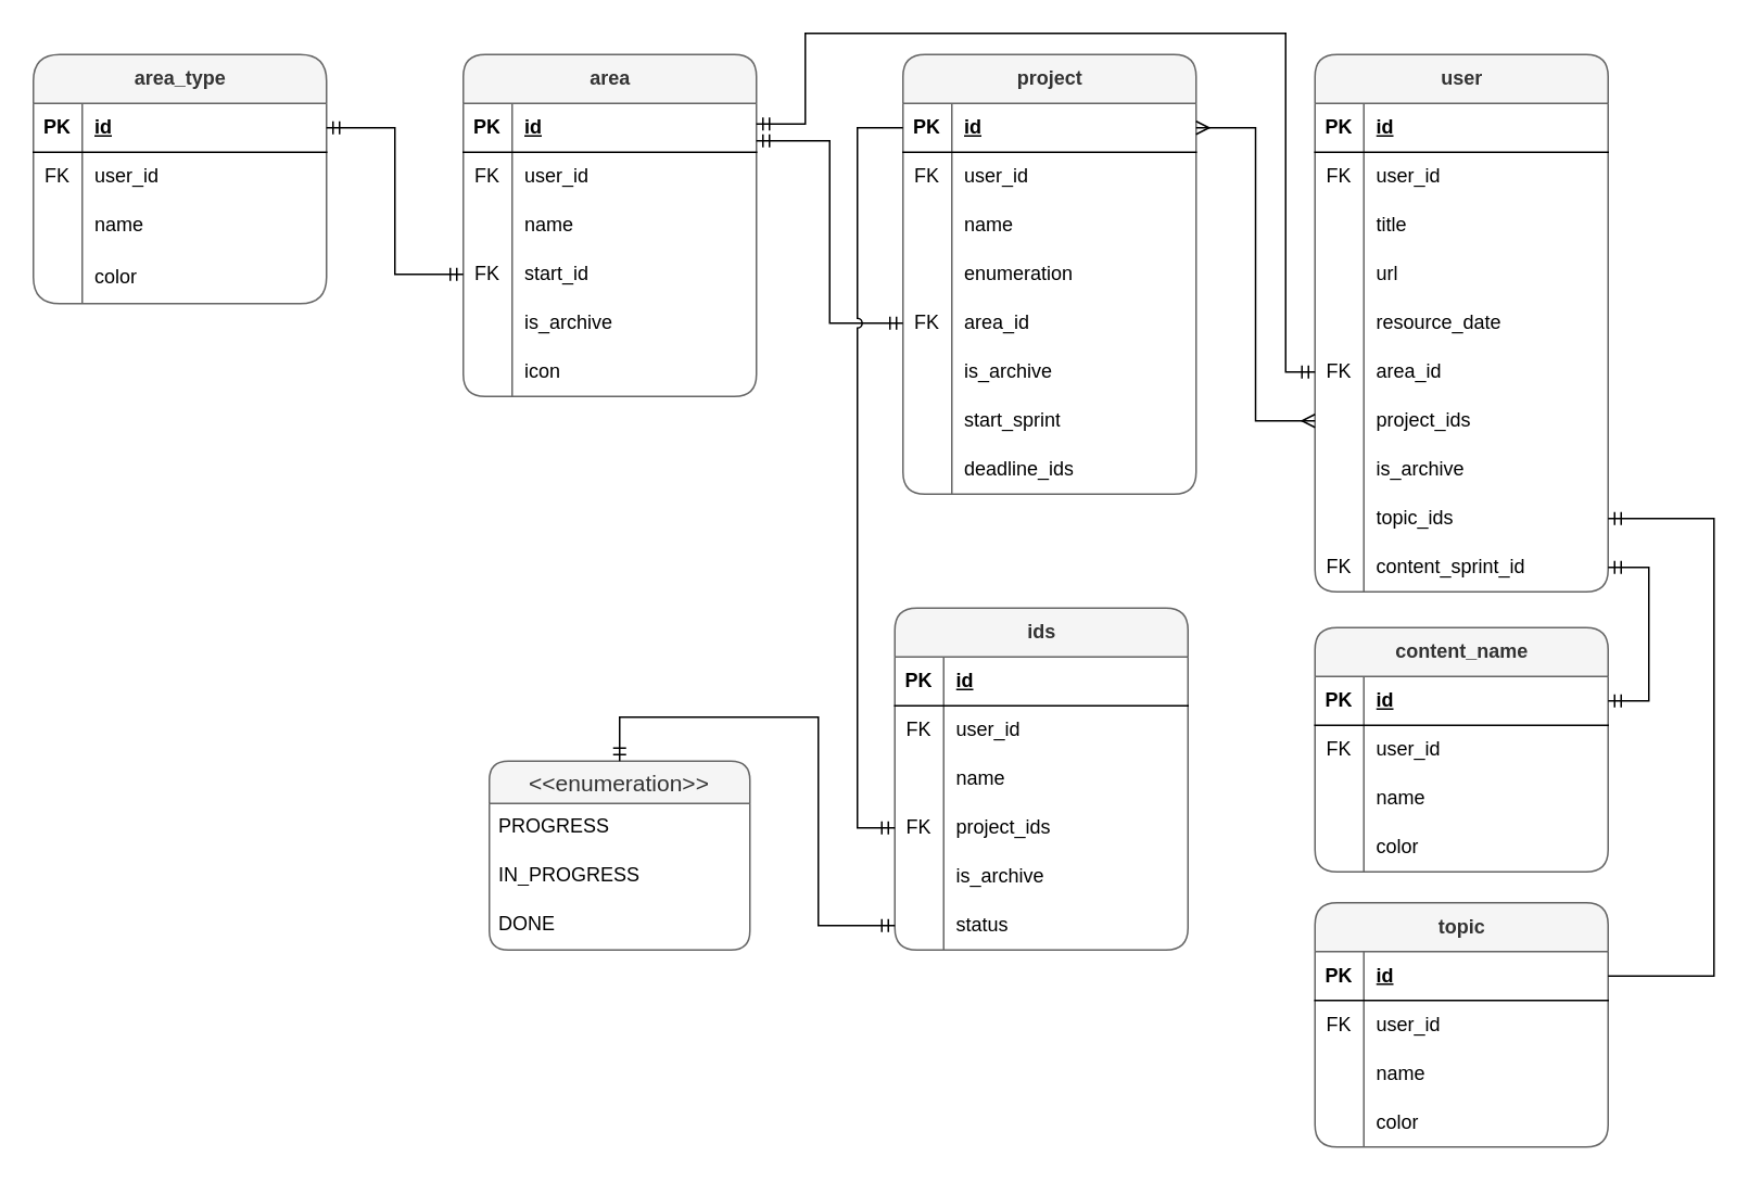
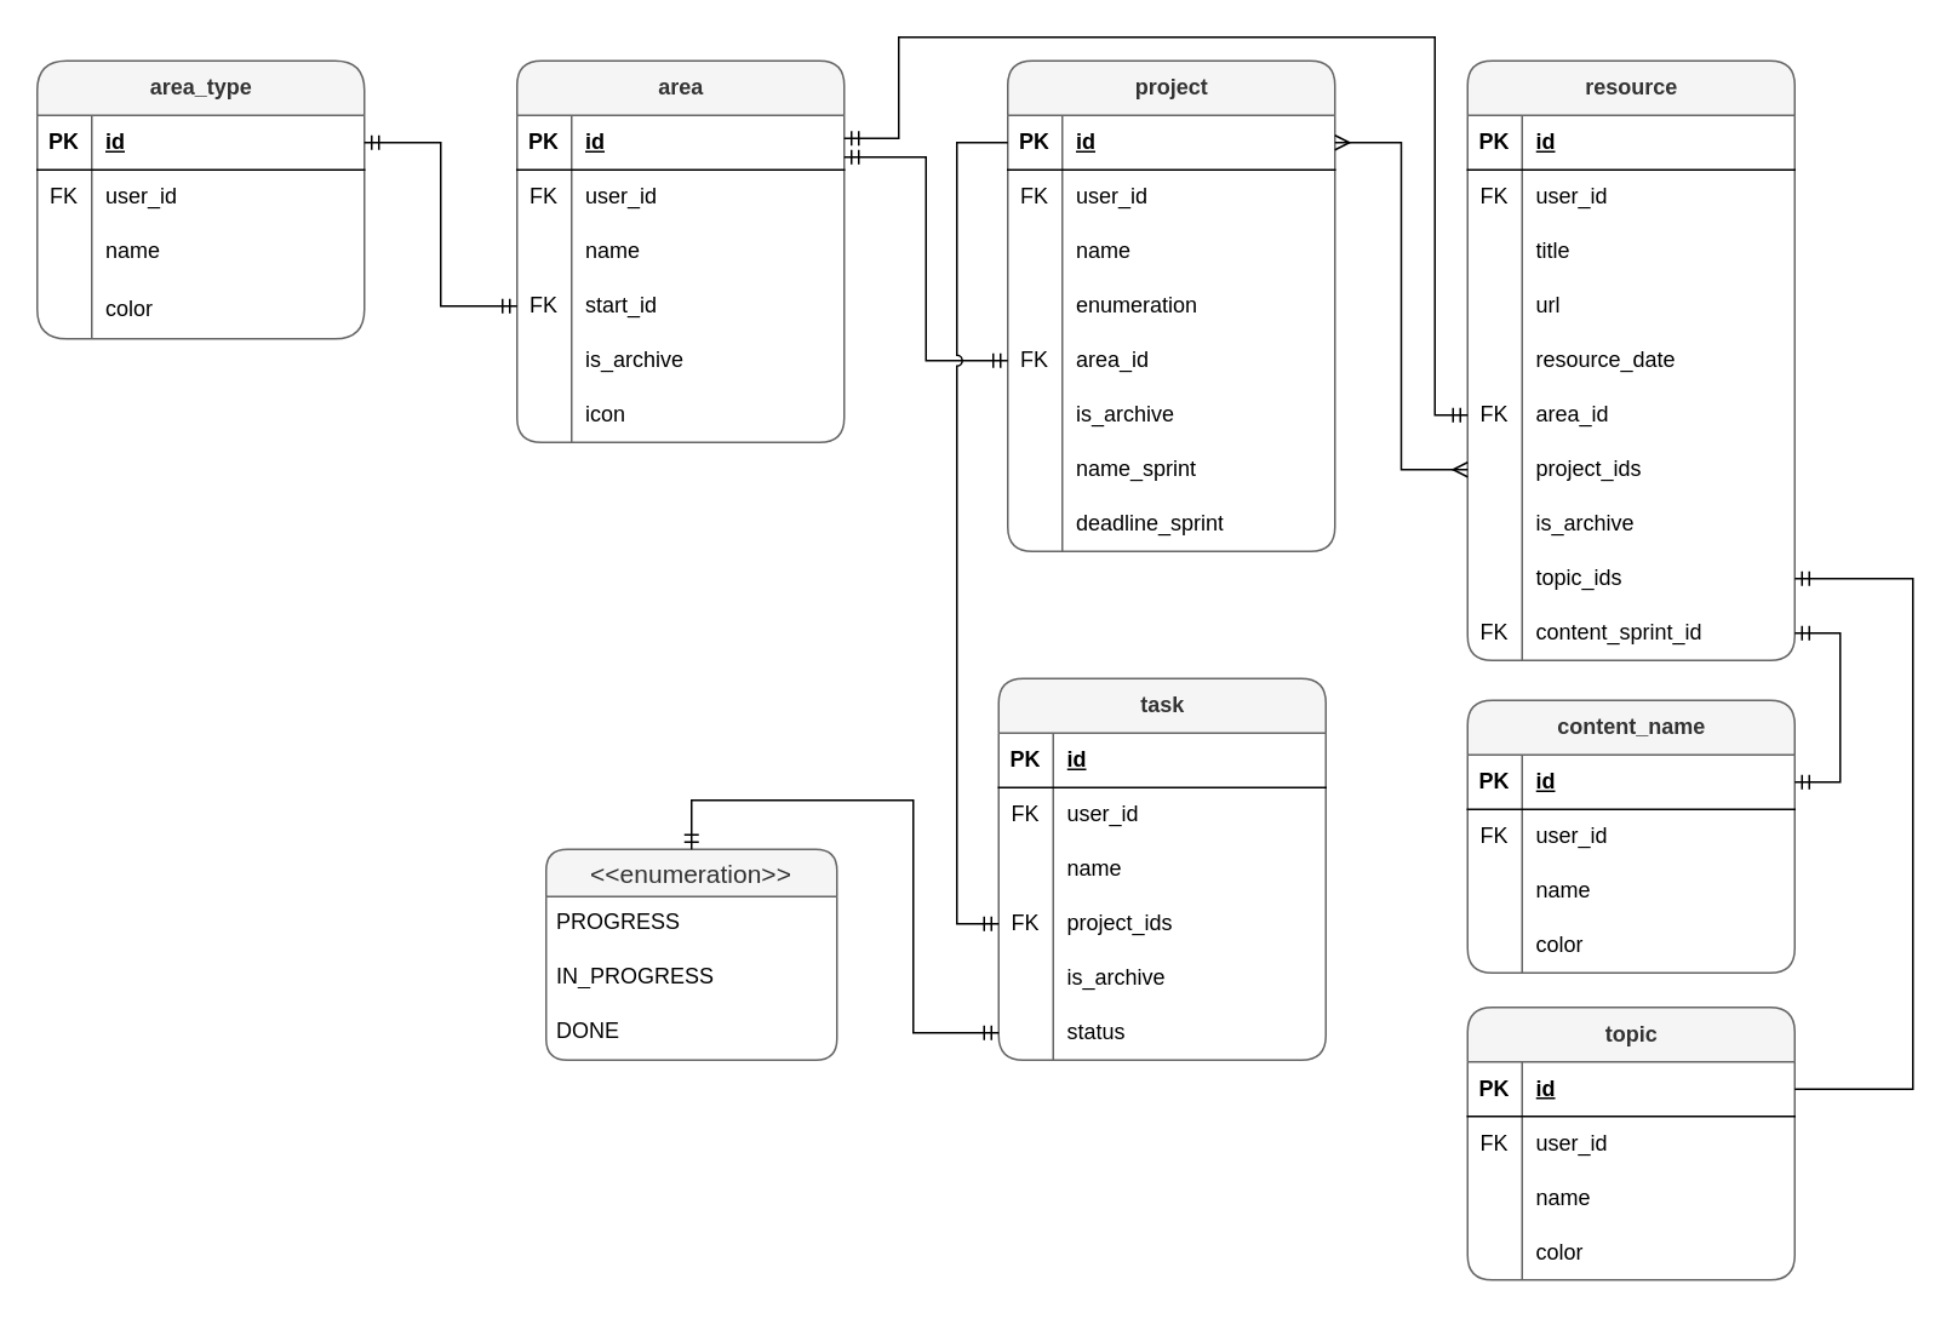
- <mxCell id="61" value="user" style="shape=table;startSize=30;container=1;collapsible=1;childLayout=tableLayout;fixedRows=1;rowLines=0;fontStyle=1;align=center;resizeLast=1;html=1;rounded=1;fillColor=#f5f5f5;fontColor=#333333;strokeColor=#666666;" parent="1" vertex="1"><mxGeometry x="807" y="33" width="180" height="330" as="geometry" /></mxCell>
+ <mxCell id="61" value="resource" style="shape=table;startSize=30;container=1;collapsible=1;childLayout=tableLayout;fixedRows=1;rowLines=0;fontStyle=1;align=center;resizeLast=1;html=1;rounded=1;fillColor=#f5f5f5;fontColor=#333333;strokeColor=#666666;" parent="1" vertex="1"><mxGeometry x="807" y="33" width="180" height="330" as="geometry" /></mxCell>
- <mxCell id="56" value="start_sprint" style="shape=partialRectangle;connectable=0;fillColor=none;top=0;left=0;bottom=0;right=0;align=left;spacingLeft=6;overflow=hidden;whiteSpace=wrap;html=1;" parent="54" vertex="1"><mxGeometry x="30" width="150" height="30" as="geometry"><mxRectangle width="150" height="30" as="alternateBounds" /></mxGeometry></mxCell>
+ <mxCell id="56" value="name_sprint" style="shape=partialRectangle;connectable=0;fillColor=none;top=0;left=0;bottom=0;right=0;align=left;spacingLeft=6;overflow=hidden;whiteSpace=wrap;html=1;" parent="54" vertex="1"><mxGeometry x="30" width="150" height="30" as="geometry"><mxRectangle width="150" height="30" as="alternateBounds" /></mxGeometry></mxCell>
- <mxCell id="59" value="deadline_ids" style="shape=partialRectangle;connectable=0;fillColor=none;top=0;left=0;bottom=0;right=0;align=left;spacingLeft=6;overflow=hidden;whiteSpace=wrap;html=1;" parent="57" vertex="1"><mxGeometry x="30" width="150" height="30" as="geometry"><mxRectangle width="150" height="30" as="alternateBounds" /></mxGeometry></mxCell>
+ <mxCell id="59" value="deadline_sprint" style="shape=partialRectangle;connectable=0;fillColor=none;top=0;left=0;bottom=0;right=0;align=left;spacingLeft=6;overflow=hidden;whiteSpace=wrap;html=1;" parent="57" vertex="1"><mxGeometry x="30" width="150" height="30" as="geometry"><mxRectangle width="150" height="30" as="alternateBounds" /></mxGeometry></mxCell>
- <mxCell id="107" value="ids" style="shape=table;startSize=30;container=1;collapsible=1;childLayout=tableLayout;fixedRows=1;rowLines=0;fontStyle=1;align=center;resizeLast=1;html=1;rounded=1;fillColor=#f5f5f5;fontColor=#333333;strokeColor=#666666;" parent="1" vertex="1"><mxGeometry x="549" y="373" width="180" height="210" as="geometry" /></mxCell>
+ <mxCell id="107" value="task" style="shape=table;startSize=30;container=1;collapsible=1;childLayout=tableLayout;fixedRows=1;rowLines=0;fontStyle=1;align=center;resizeLast=1;html=1;rounded=1;fillColor=#f5f5f5;fontColor=#333333;strokeColor=#666666;" parent="1" vertex="1"><mxGeometry x="549" y="373" width="180" height="210" as="geometry" /></mxCell>
